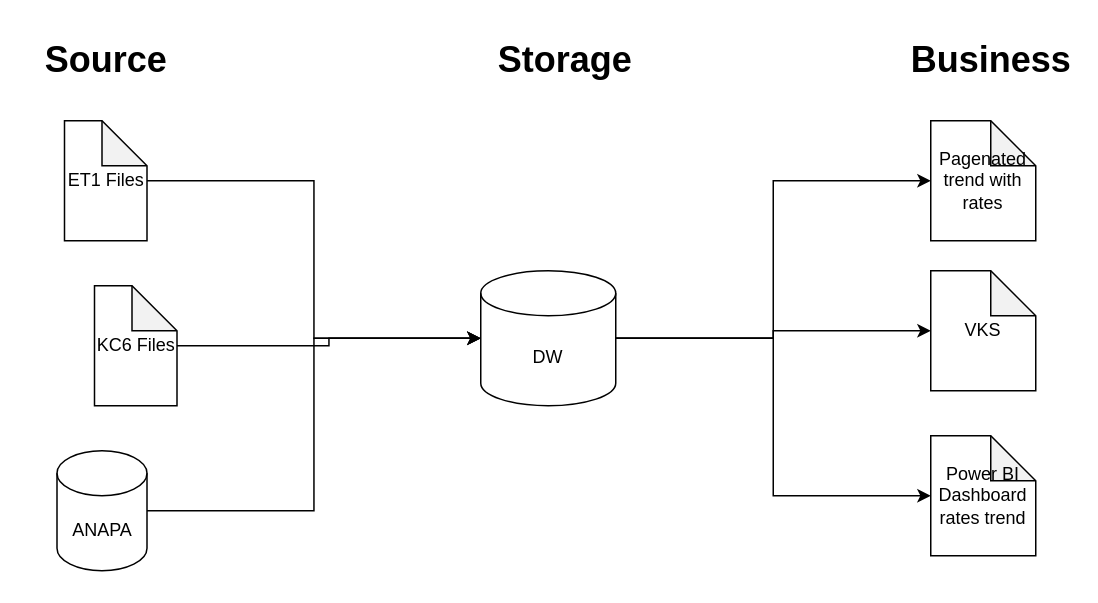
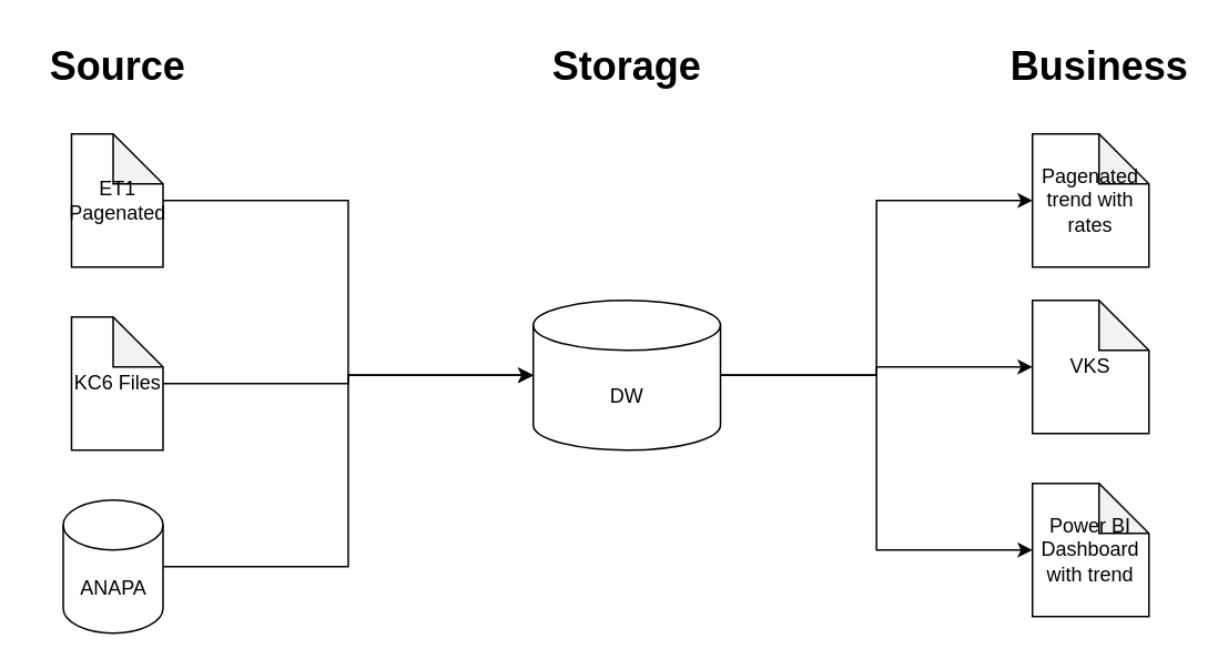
- <mxCell id="4" value="ЕТ1 Files" style="shape=note;whiteSpace=wrap;html=1;backgroundOutline=1;darkOpacity=0.05;" vertex="1" parent="1"><mxGeometry x="42.5" y="80" width="55" height="80" as="geometry" /></mxCell>
+ <mxCell id="4" value="ЕТ1 Pagenated" style="shape=note;whiteSpace=wrap;html=1;backgroundOutline=1;darkOpacity=0.05;" vertex="1" parent="1"><mxGeometry x="42.5" y="80" width="55" height="80" as="geometry" /></mxCell>
- <mxCell id="12" value="DW" style="shape=cylinder3;whiteSpace=wrap;html=1;boundedLbl=1;backgroundOutline=1;size=15;" vertex="1" parent="1"><mxGeometry x="320" y="180" width="90" height="90" as="geometry" /></mxCell>
+ <mxCell id="12" value="DW" style="shape=cylinder3;whiteSpace=wrap;html=1;boundedLbl=1;backgroundOutline=1;size=15;" vertex="1" parent="1"><mxGeometry x="320" y="180" width="112.5" height="90" as="geometry" /></mxCell>
- <mxCell id="6" value="KC6 Files" style="shape=note;whiteSpace=wrap;html=1;backgroundOutline=1;darkOpacity=0.05;" vertex="1" parent="1"><mxGeometry x="62.5" y="190" width="55" height="80" as="geometry" /></mxCell>
+ <mxCell id="6" value="KC6 Files" style="shape=note;whiteSpace=wrap;html=1;backgroundOutline=1;darkOpacity=0.05;" vertex="1" parent="1"><mxGeometry x="42.5" y="190" width="55" height="80" as="geometry" /></mxCell>
- <mxCell id="16" value="Power BI Dashboard rates trend" style="shape=note;whiteSpace=wrap;html=1;backgroundOutline=1;darkOpacity=0.05;" vertex="1" parent="1"><mxGeometry x="620" y="290" width="70" height="80" as="geometry" /></mxCell>
+ <mxCell id="16" value="Power BI Dashboard with trend" style="shape=note;whiteSpace=wrap;html=1;backgroundOutline=1;darkOpacity=0.05;" vertex="1" parent="1"><mxGeometry x="620" y="290" width="70" height="80" as="geometry" /></mxCell>
